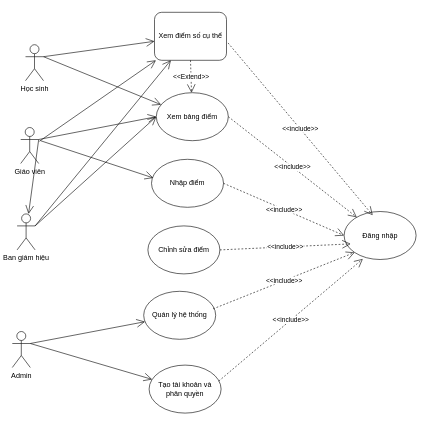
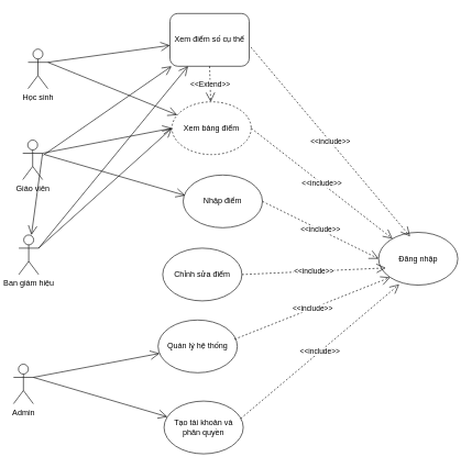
- <mxCell id="7" value="Xem bảng điểm" style="ellipse;whiteSpace=wrap;html=1;labelBackgroundColor=none;" vertex="1" parent="1"><mxGeometry x="260" y="154" width="120" height="80" as="geometry" /></mxCell>
+ <mxCell id="7" value="Xem bảng điểm" style="ellipse;whiteSpace=wrap;html=1;labelBackgroundColor=none;dashed=1;" vertex="1" parent="1"><mxGeometry x="260" y="154" width="120" height="80" as="geometry" /></mxCell>
- <mxCell id="9" value="Nhập điểm" style="ellipse;whiteSpace=wrap;html=1;" vertex="1" parent="1"><mxGeometry x="252" y="265" width="120" height="80" as="geometry" /></mxCell>
+ <mxCell id="9" value="Nhập điểm" style="ellipse;whiteSpace=wrap;html=1;" vertex="1" parent="1"><mxGeometry x="277" y="265" width="120" height="80" as="geometry" /></mxCell>
